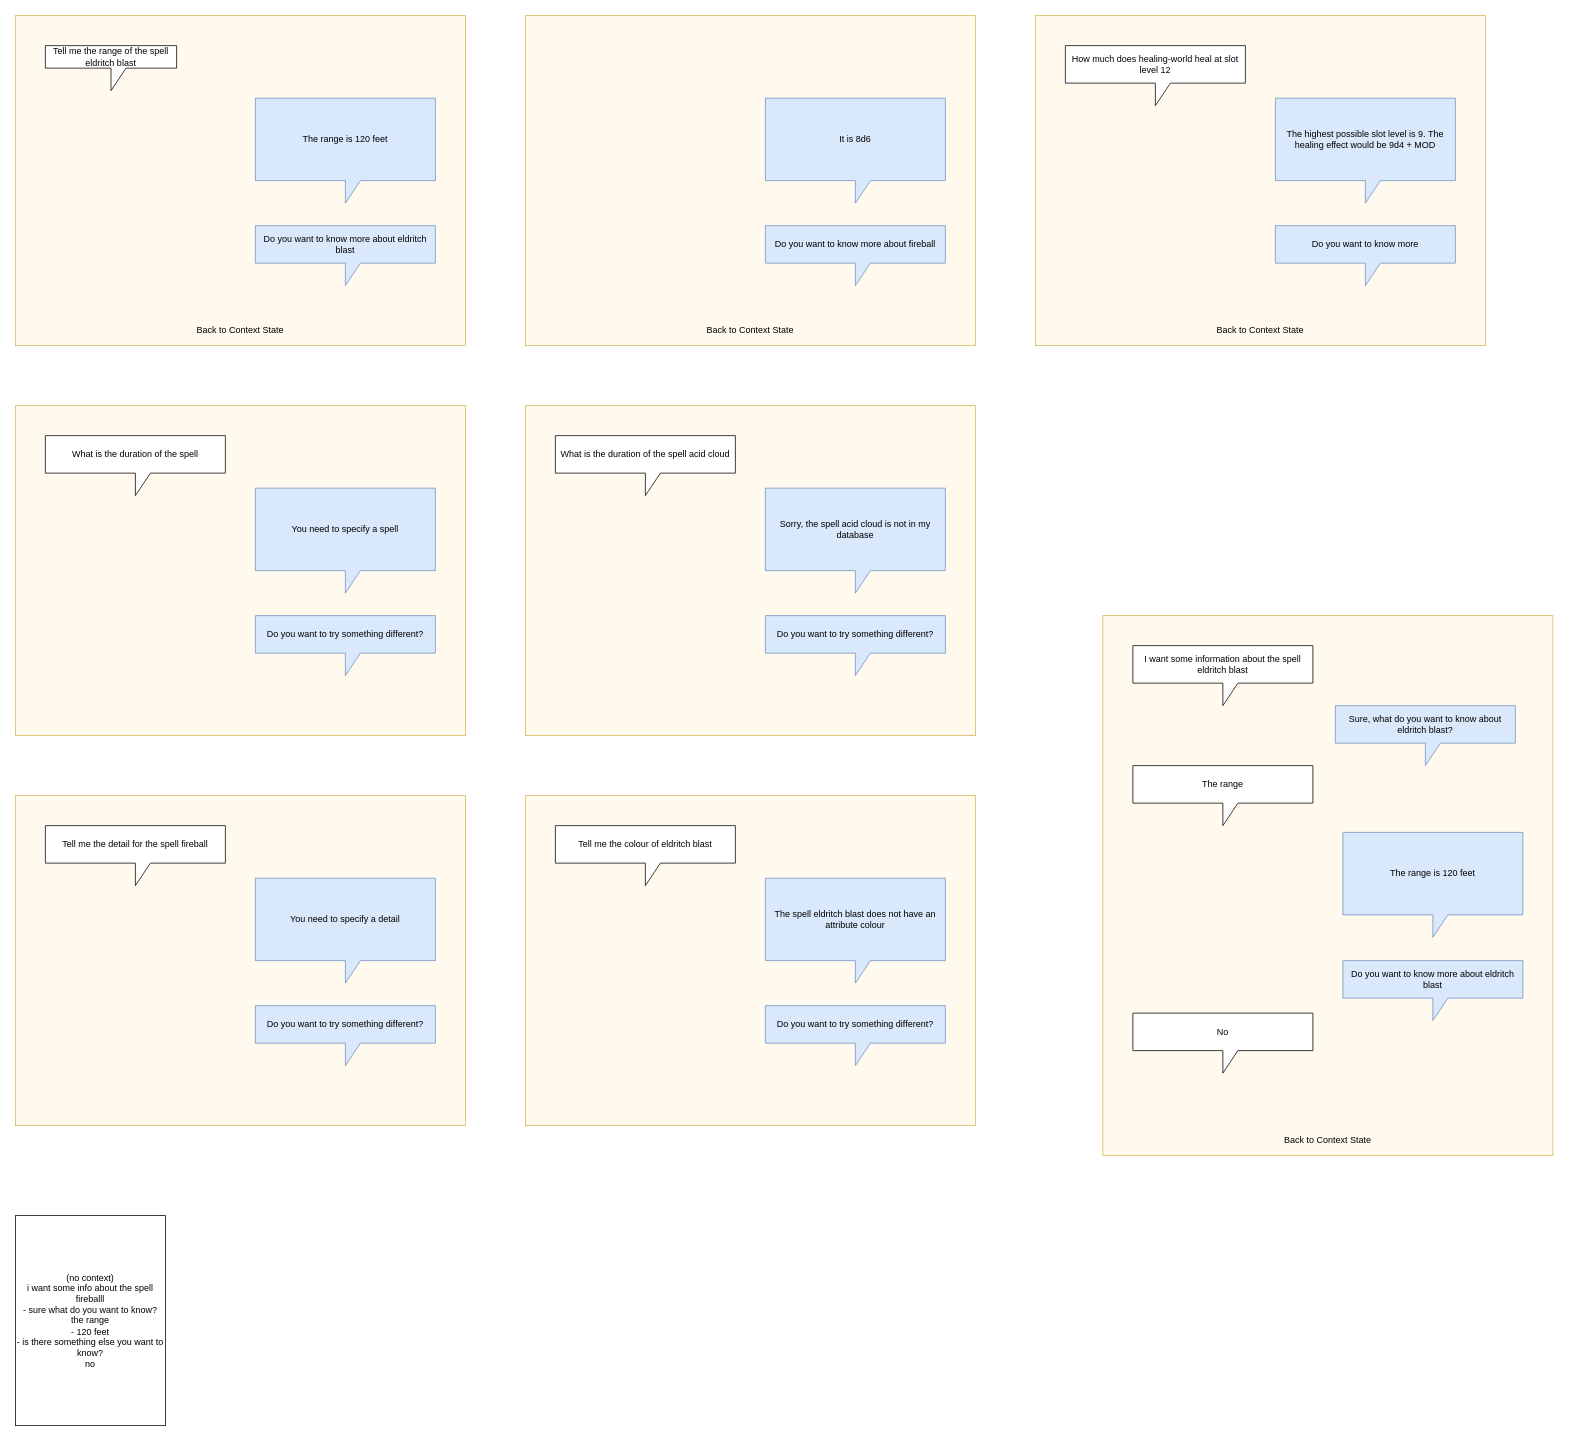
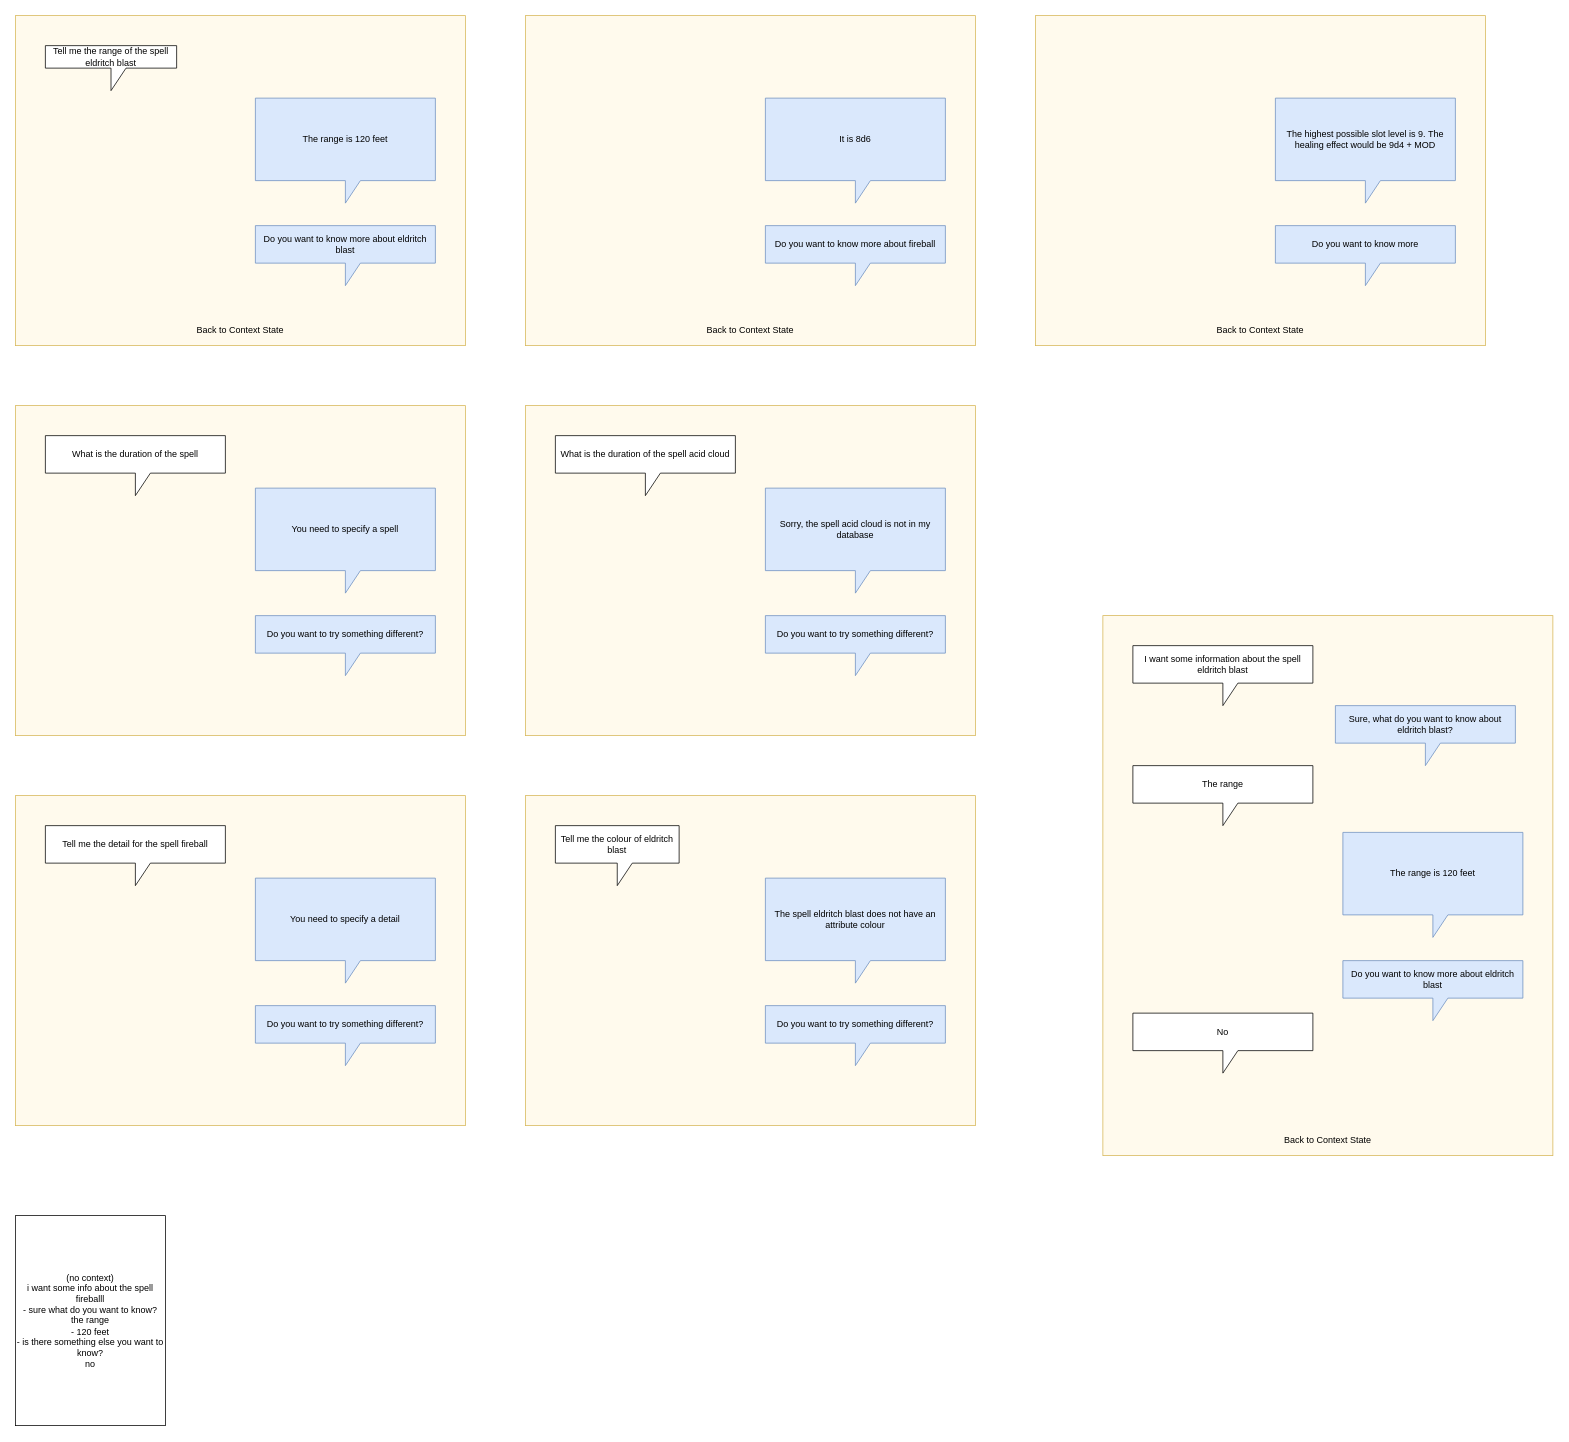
- <mxCell id="10" value="How much does healing-world heal at slot level 12" style="shape=callout;whiteSpace=wrap;html=1;perimeter=calloutPerimeter;" parent="1" vertex="1"><mxGeometry x="1420" y="60" width="240" height="80" as="geometry" /></mxCell>
- <mxCell id="26" value="Tell me the colour of eldritch blast" style="shape=callout;whiteSpace=wrap;html=1;perimeter=calloutPerimeter;" parent="1" vertex="1"><mxGeometry x="740" y="1100" width="240" height="80" as="geometry" /></mxCell>
+ <mxCell id="26" value="Tell me the colour of eldritch blast" style="shape=callout;whiteSpace=wrap;html=1;perimeter=calloutPerimeter;" parent="1" vertex="1"><mxGeometry x="740" y="1100" width="165" height="80" as="geometry" /></mxCell>
